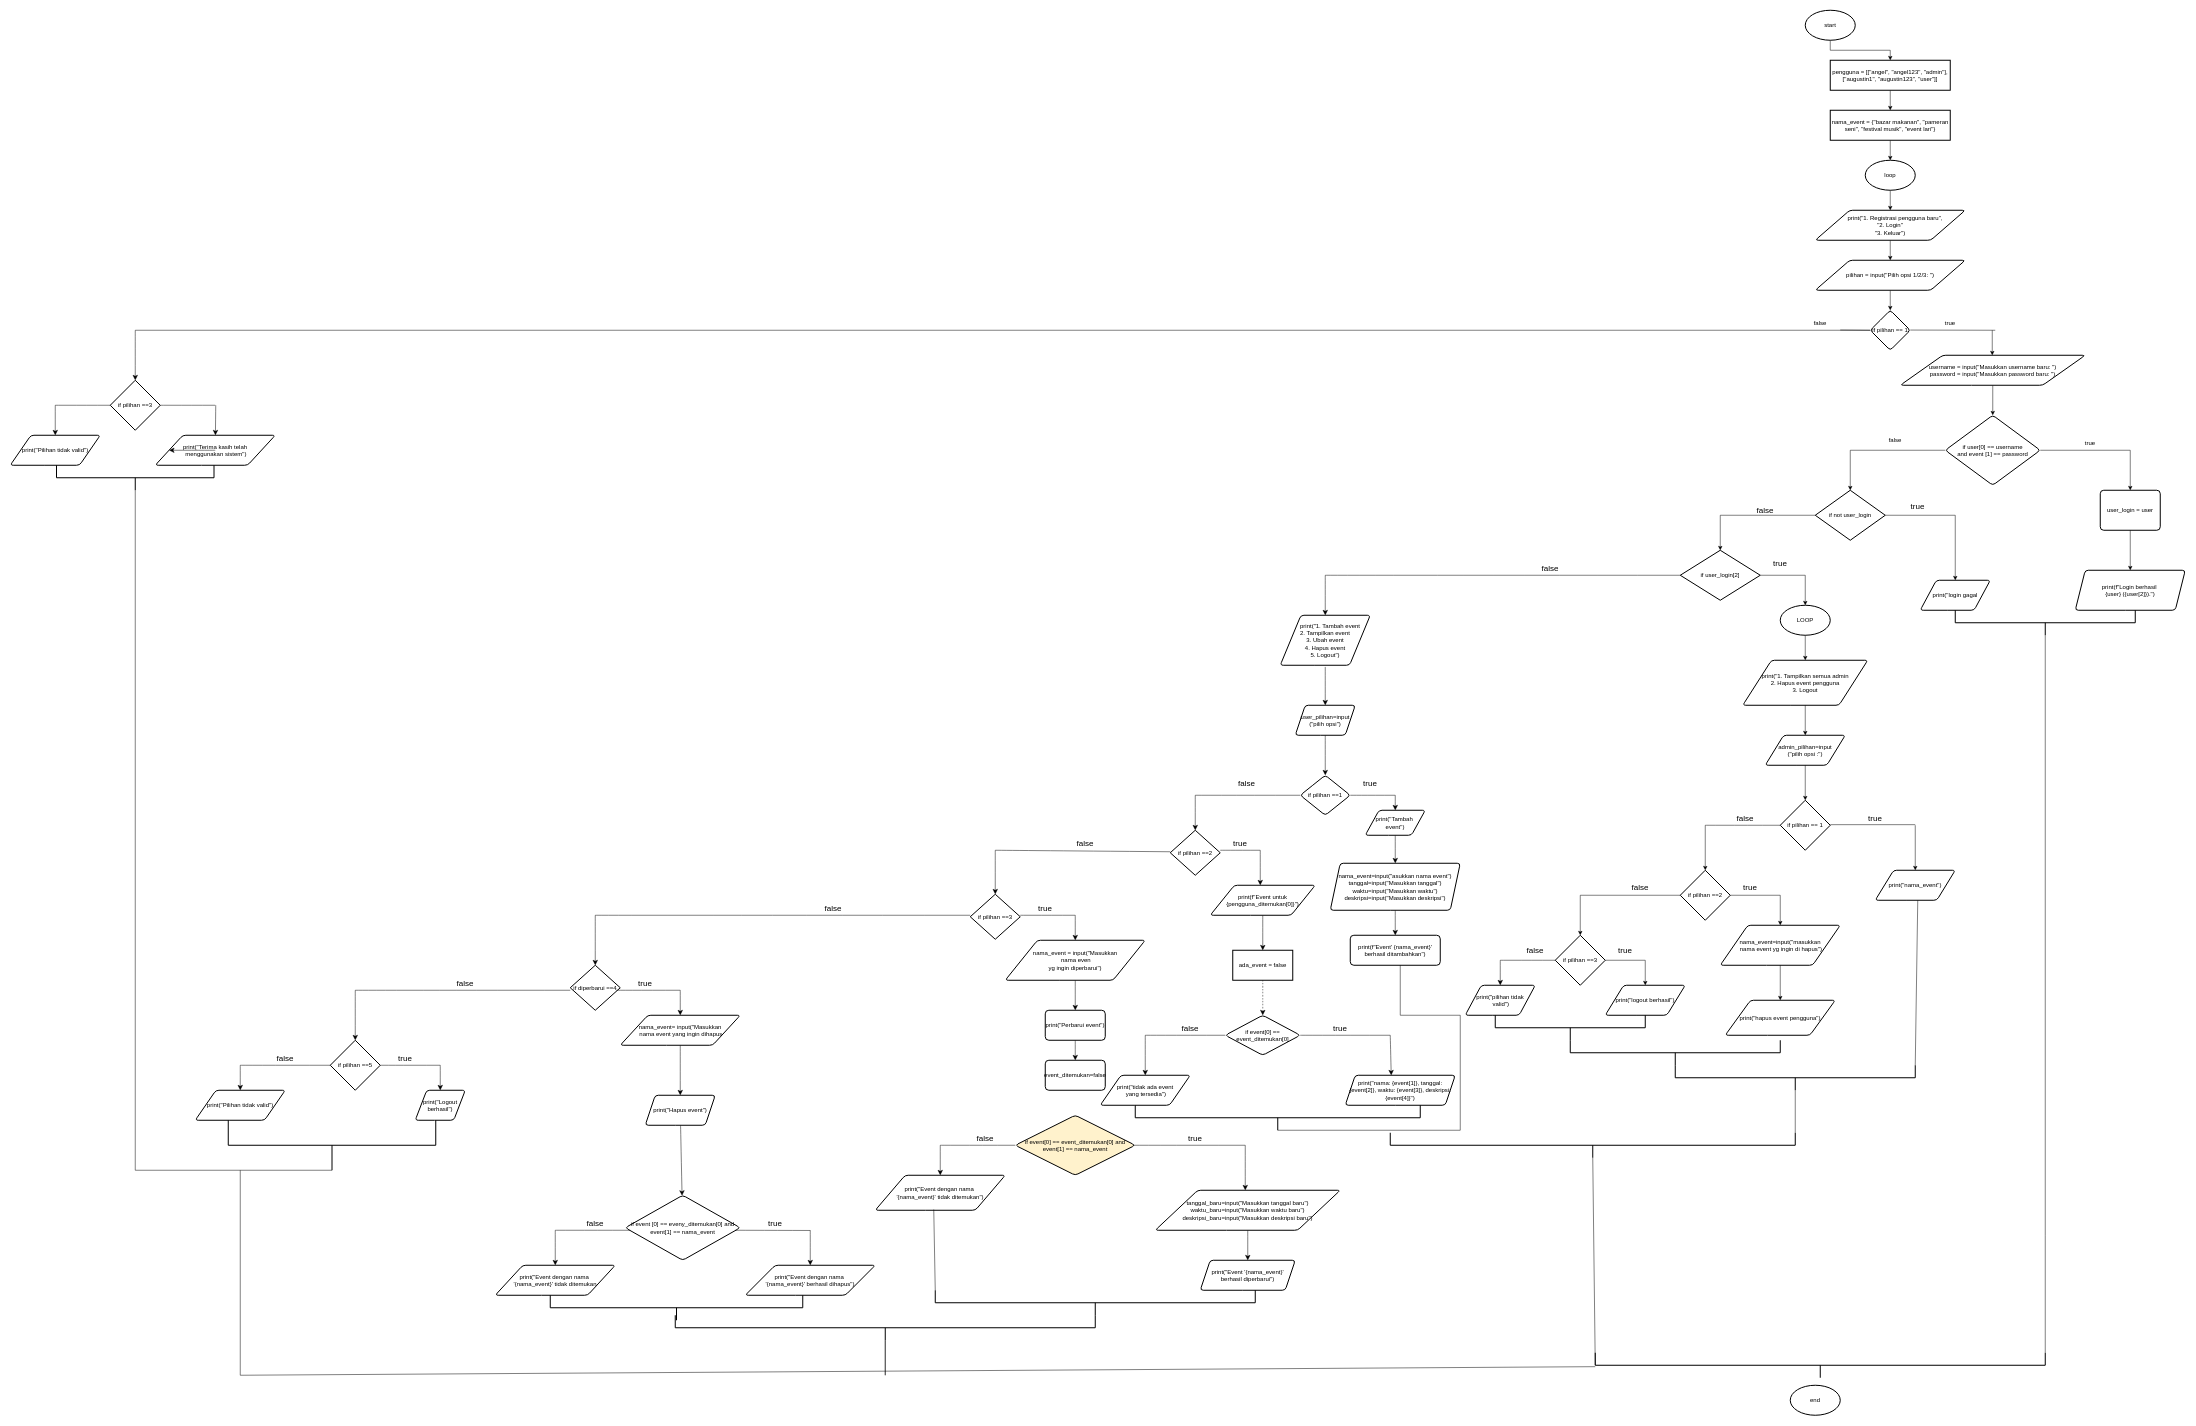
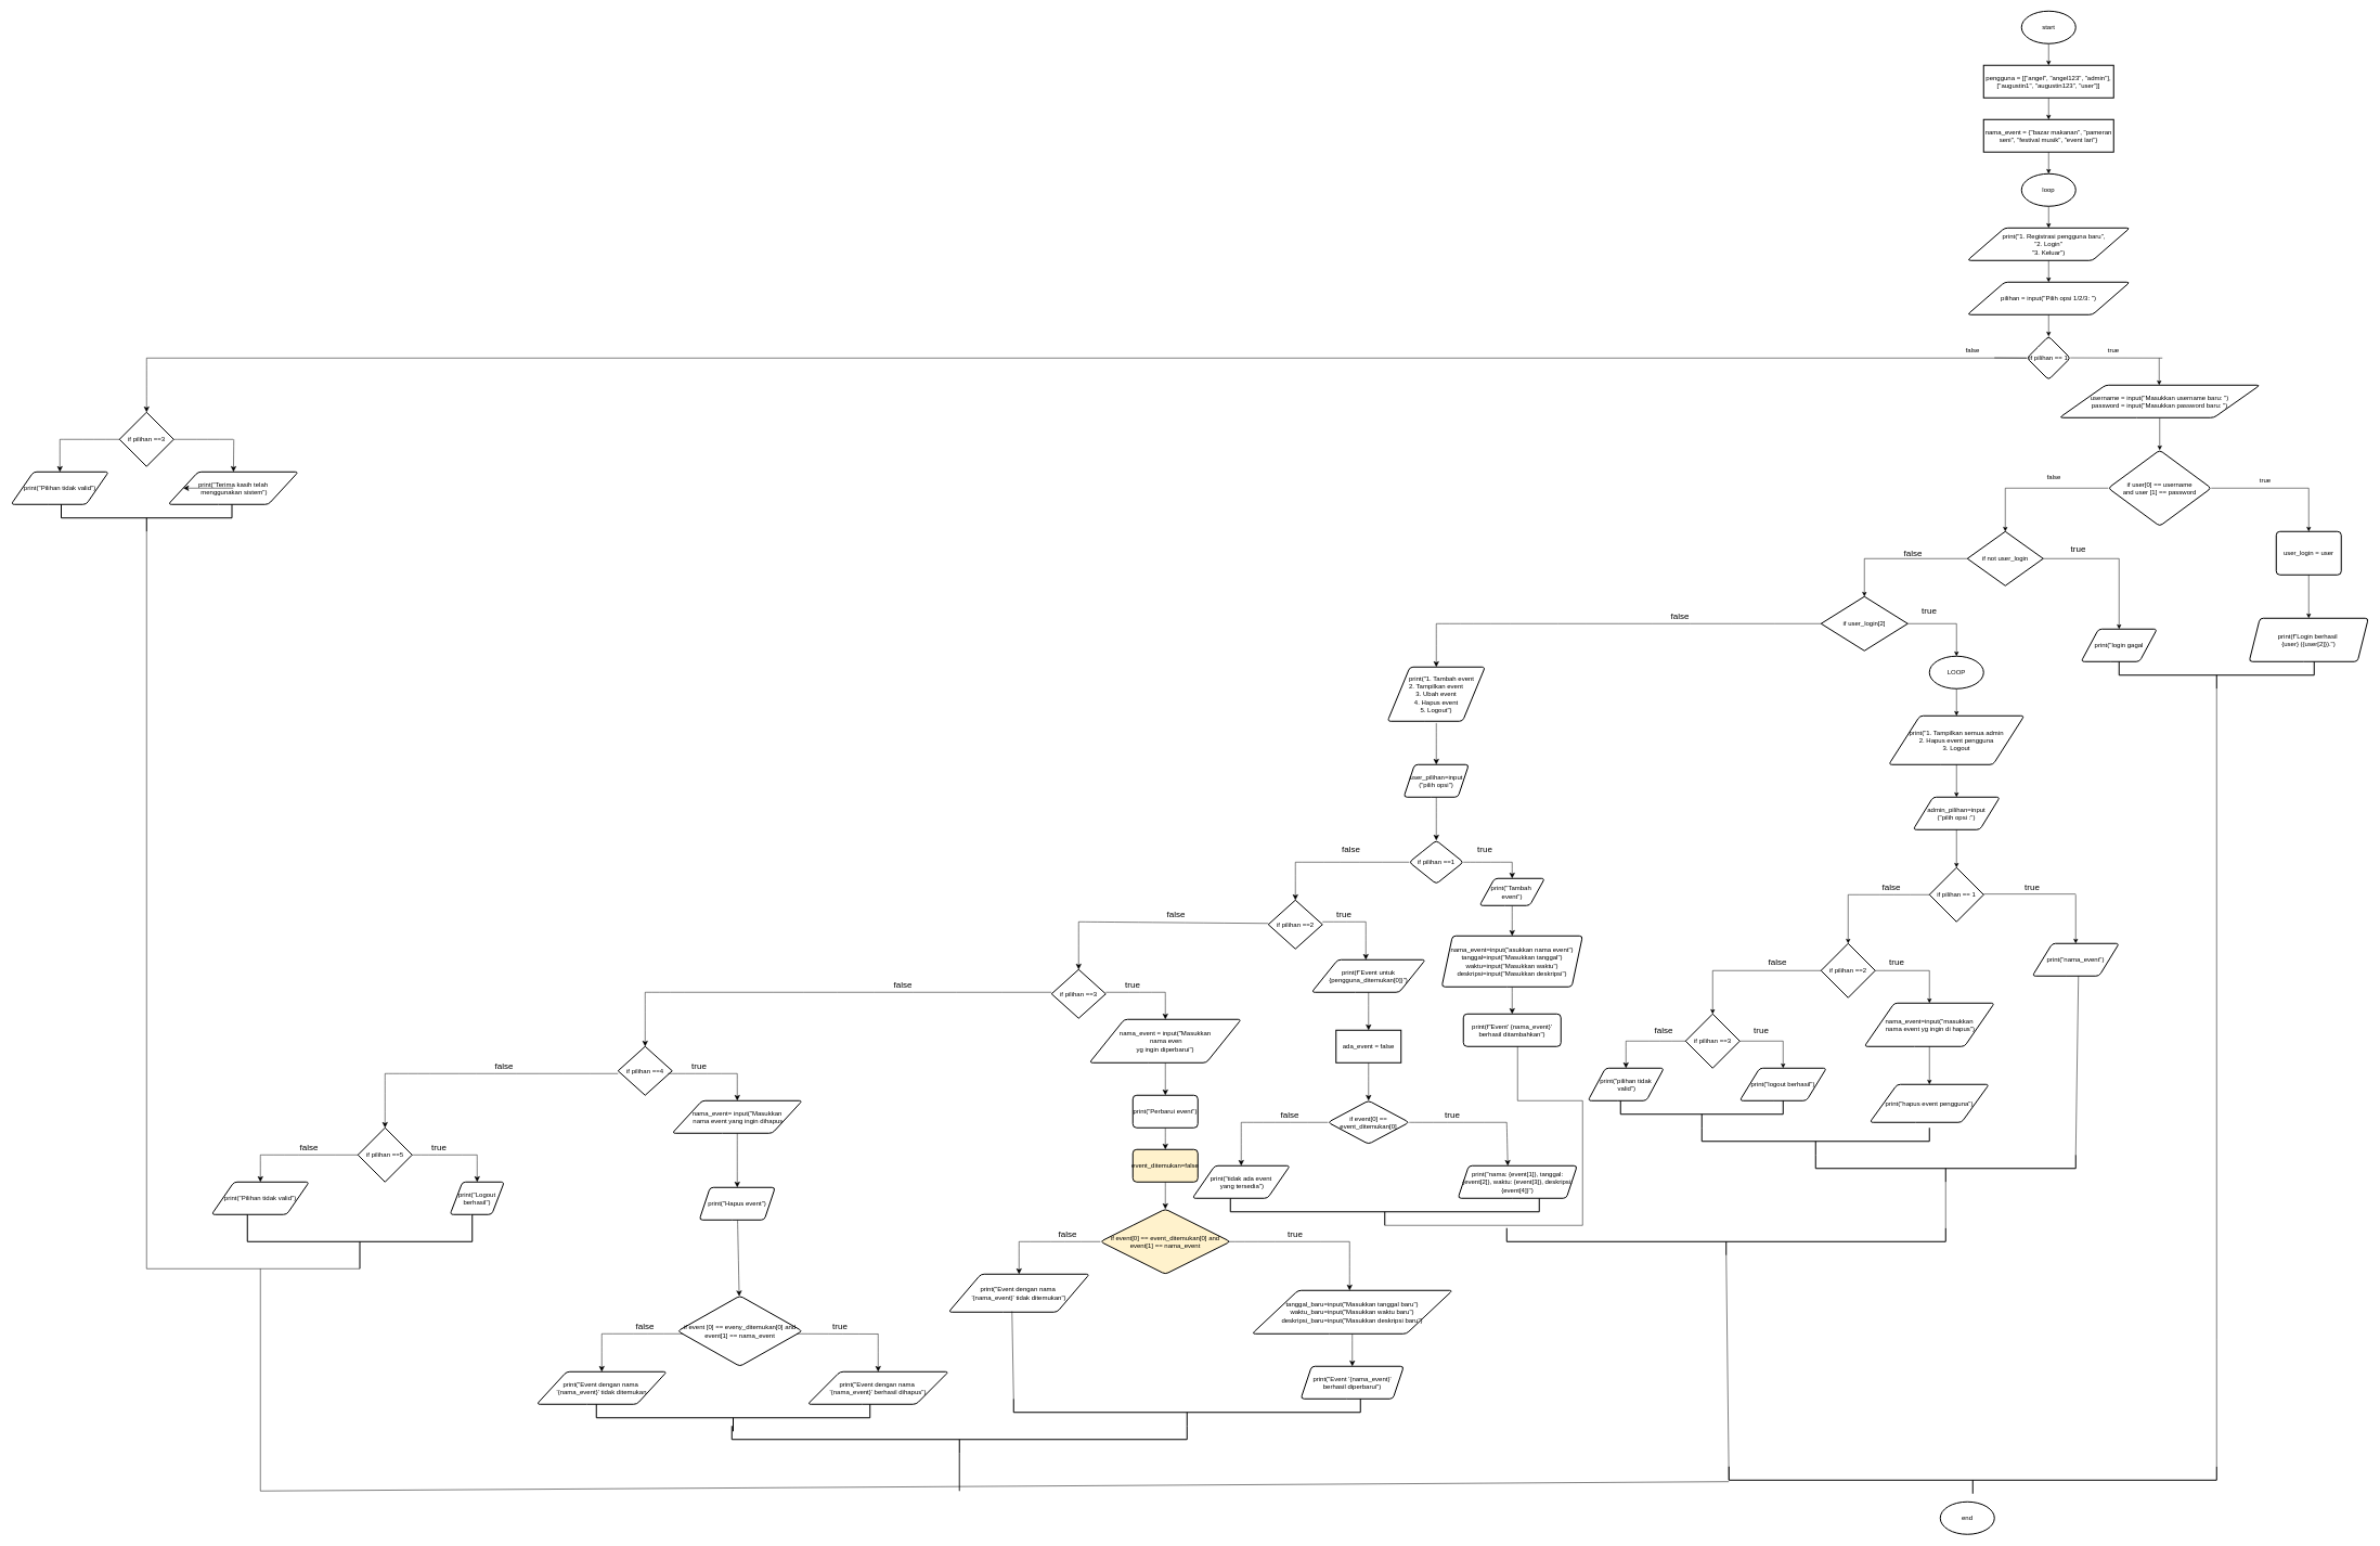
- <mxCell id="3" value="start" style="strokeWidth=2;html=1;shape=mxgraph.flowchart.start_1;whiteSpace=wrap;" parent="1" vertex="1"><mxGeometry x="3610" y="20" width="100" height="60" as="geometry" /></mxCell>
+ <mxCell id="3" value="start" style="strokeWidth=2;html=1;shape=mxgraph.flowchart.start_1;whiteSpace=wrap;" parent="1" vertex="1"><mxGeometry x="3730" y="20" width="100" height="60" as="geometry" /></mxCell>
- <mxCell id="21" value="if user[0] == username&lt;div&gt;and event [1] == password&lt;/div&gt;" style="rhombus;whiteSpace=wrap;html=1;strokeWidth=2;rounded=1;arcSize=12;" parent="1" vertex="1"><mxGeometry x="3890" y="830" width="190" height="140" as="geometry" /></mxCell>
+ <mxCell id="21" value="if user[0] == username&lt;div&gt;and user [1] == password&lt;/div&gt;" style="rhombus;whiteSpace=wrap;html=1;strokeWidth=2;rounded=1;arcSize=12;" parent="1" vertex="1"><mxGeometry x="3890" y="830" width="190" height="140" as="geometry" /></mxCell>
- <mxCell id="136" value="if diperbarui ==4" style="strokeWidth=2;html=1;shape=mxgraph.flowchart.decision;whiteSpace=wrap;" parent="1" vertex="1"><mxGeometry x="1140" y="1930" width="100" height="90" as="geometry" /></mxCell>
+ <mxCell id="136" value="if pilihan ==4" style="strokeWidth=2;html=1;shape=mxgraph.flowchart.decision;whiteSpace=wrap;" parent="1" vertex="1"><mxGeometry x="1140" y="1930" width="100" height="90" as="geometry" /></mxCell>
- <mxCell id="88" value="" style="edgeStyle=none;curved=1;rounded=0;orthogonalLoop=1;jettySize=auto;html=1;fontSize=12;startSize=8;endSize=8;dashed=1;" parent="1" source="89" target="90" edge="1"><mxGeometry relative="1" as="geometry" /></mxCell>
+ <mxCell id="88" value="" style="edgeStyle=none;curved=1;rounded=0;orthogonalLoop=1;jettySize=auto;html=1;fontSize=12;startSize=8;endSize=8;" parent="1" source="89" target="90" edge="1"><mxGeometry relative="1" as="geometry" /></mxCell>
- <mxCell id="125" value="event_ditemukan=false" style="whiteSpace=wrap;html=1;strokeWidth=2;rounded=1;arcSize=12;" parent="1" vertex="1"><mxGeometry x="2090" y="2120" width="120" height="60" as="geometry" /></mxCell>
+ <mxCell id="125" value="event_ditemukan=false" style="whiteSpace=wrap;html=1;strokeWidth=2;rounded=1;arcSize=12;fillColor=#fff2cc;" parent="1" vertex="1"><mxGeometry x="2090" y="2120" width="120" height="60" as="geometry" /></mxCell>
+ <mxCell id="124" value="" style="edgeStyle=none;curved=1;rounded=0;orthogonalLoop=1;jettySize=auto;html=1;fontSize=12;startSize=8;endSize=8;" parent="1" source="125" target="126" edge="1"><mxGeometry relative="1" as="geometry" /></mxCell>
